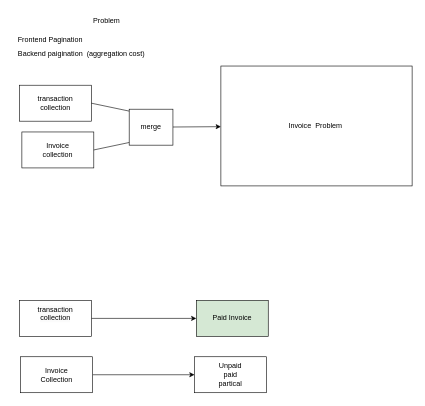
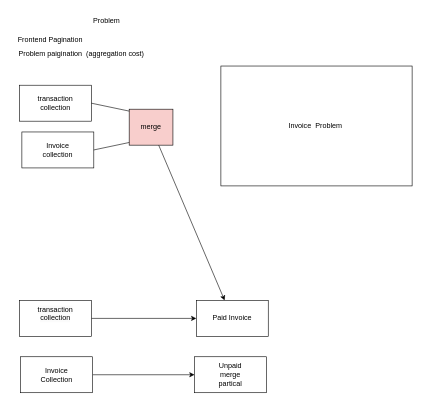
- <mxCell id="17" value="Backend paigination&amp;nbsp; (aggregation cost)" style="text;html=1;align=center;verticalAlign=middle;resizable=0;points=[];autosize=1;strokeColor=none;fillColor=none;" vertex="1" parent="1"><mxGeometry x="20" y="76" width="229" height="26" as="geometry" /></mxCell>
+ <mxCell id="17" value="Problem paigination&amp;nbsp; (aggregation cost)" style="text;html=1;align=center;verticalAlign=middle;resizable=0;points=[];autosize=1;strokeColor=none;fillColor=none;" vertex="1" parent="1"><mxGeometry x="20" y="76" width="229" height="26" as="geometry" /></mxCell>
- <mxCell id="6" value="" style="edgeStyle=none;rounded=0;orthogonalLoop=1;jettySize=auto;html=1;" edge="1" parent="1" source="7" target="8"><mxGeometry relative="1" as="geometry" /></mxCell>
+ <mxCell id="6" value="" style="edgeStyle=none;rounded=0;orthogonalLoop=1;jettySize=auto;html=1;" edge="1" parent="1" source="7" target="13"><mxGeometry relative="1" as="geometry" /></mxCell>
- <mxCell id="7" value="merge" style="rounded=0;whiteSpace=wrap;html=1;" vertex="1" parent="1"><mxGeometry x="215" y="181" width="73" height="60" as="geometry" /></mxCell>
+ <mxCell id="7" value="merge" style="rounded=0;whiteSpace=wrap;html=1;fillColor=#f8cecc;" vertex="1" parent="1"><mxGeometry x="215" y="181" width="73" height="60" as="geometry" /></mxCell>
- <mxCell id="13" value="Paid Invoice" style="rounded=0;whiteSpace=wrap;html=1;fillColor=#d5e8d4;" vertex="1" parent="1"><mxGeometry x="327" y="500" width="120" height="60" as="geometry" /></mxCell>
+ <mxCell id="13" value="Paid Invoice" style="rounded=0;whiteSpace=wrap;html=1;" vertex="1" parent="1"><mxGeometry x="327" y="500" width="120" height="60" as="geometry" /></mxCell>
- <mxCell id="16" value="Unpaid&lt;br&gt;paid&lt;br&gt;partical" style="rounded=0;whiteSpace=wrap;html=1;" vertex="1" parent="1"><mxGeometry x="324" y="594" width="120" height="60" as="geometry" /></mxCell>
+ <mxCell id="16" value="Unpaid&lt;br&gt;merge&lt;br&gt;partical" style="rounded=0;whiteSpace=wrap;html=1;" vertex="1" parent="1"><mxGeometry x="324" y="594" width="120" height="60" as="geometry" /></mxCell>
